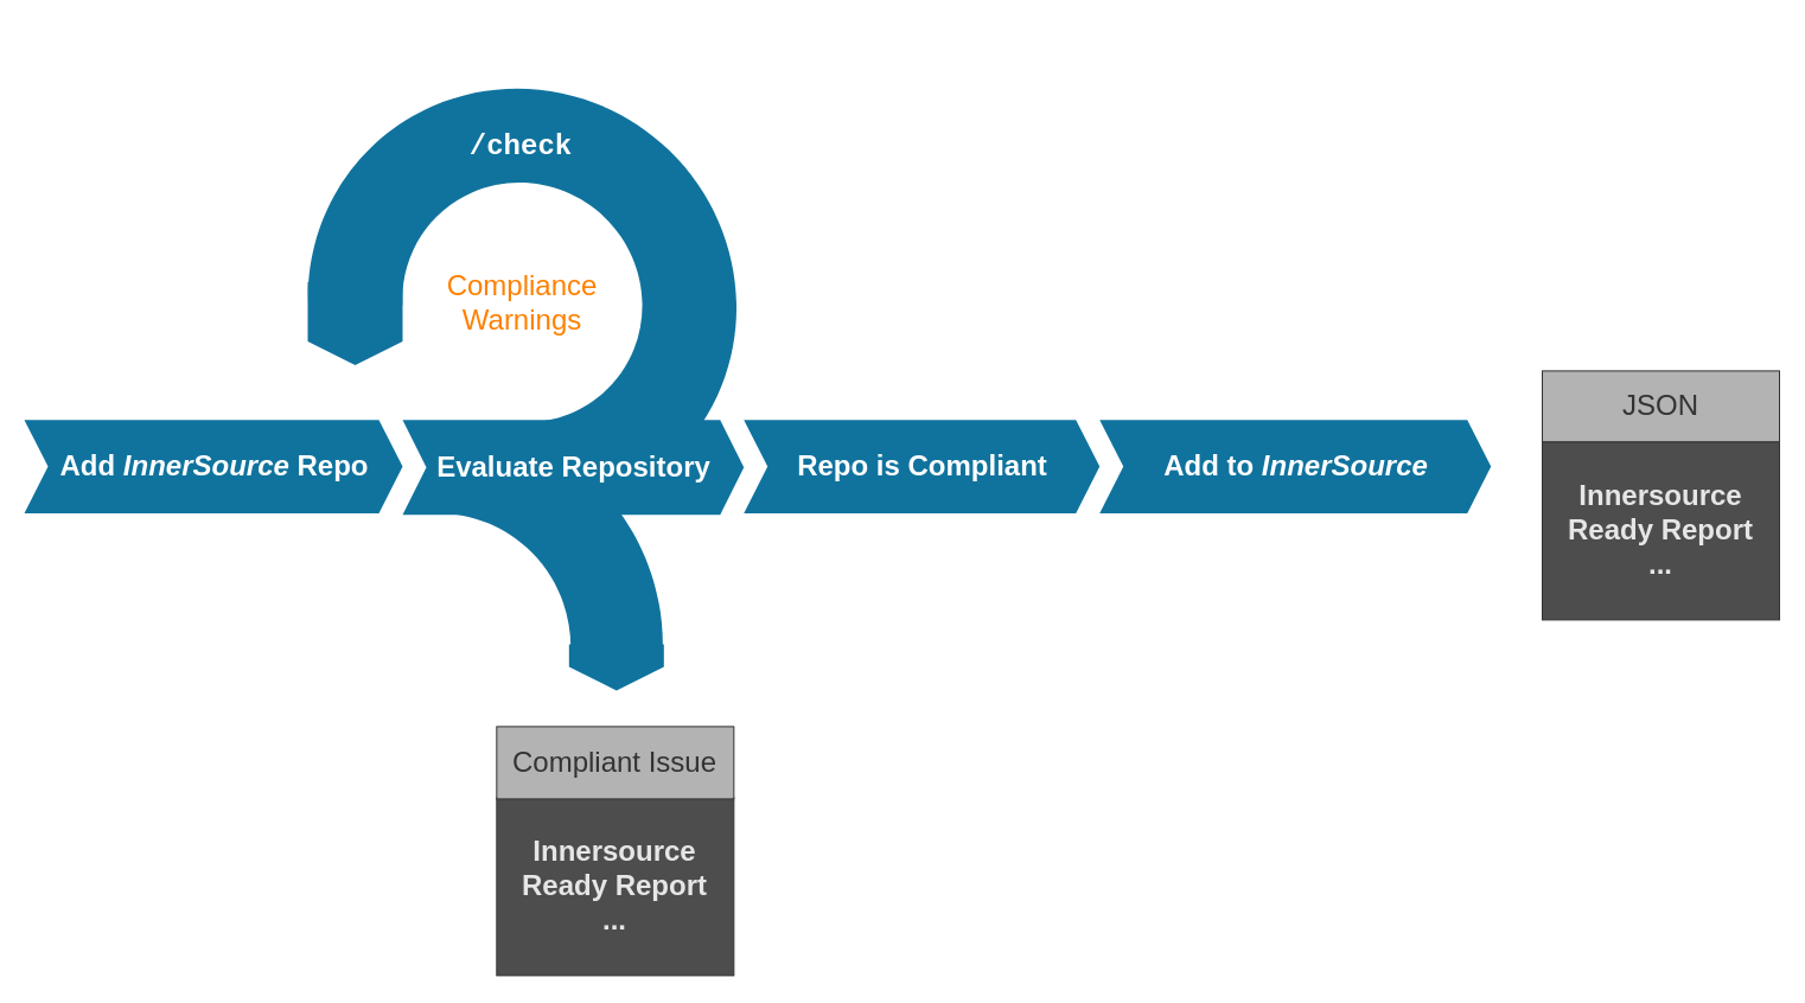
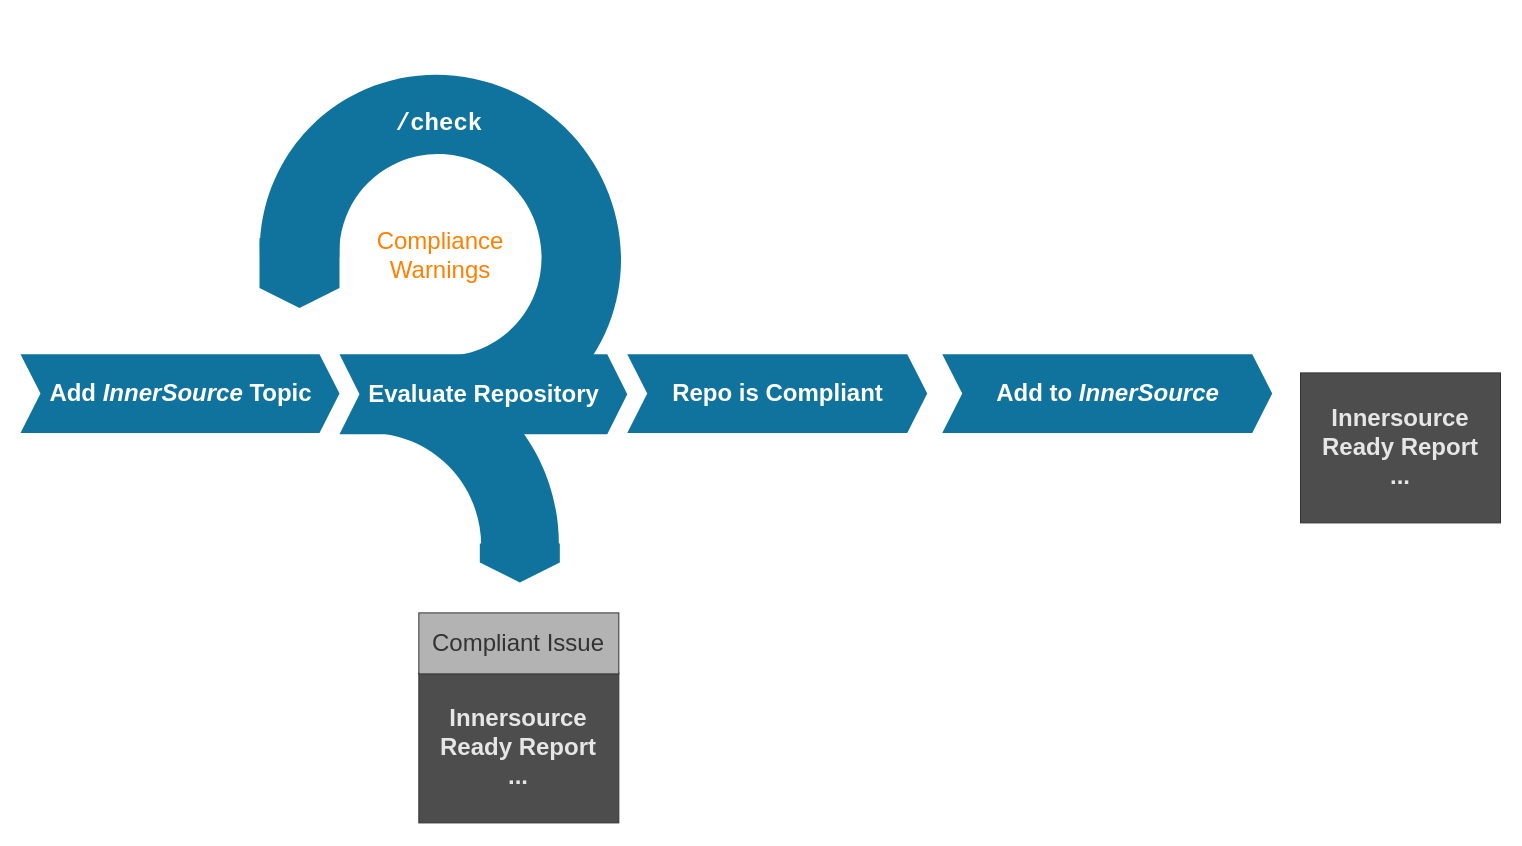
- <mxCell id="6" value="&lt;font color=&quot;#333333&quot; style=&quot;font-size: 24px;&quot;&gt;JSON&lt;/font&gt;" style="rounded=0;whiteSpace=wrap;html=1;labelBackgroundColor=none;fontColor=#E6E6E6;strokeColor=#333333;fillColor=#B3B3B3;fontSize=24;" parent="1" vertex="1"><mxGeometry x="1300" y="260.4" width="200" height="60" as="geometry" /></mxCell>
- <mxCell id="13" value="Add&amp;nbsp;&lt;i style=&quot;font-size: 24px;&quot;&gt;InnerSource&amp;nbsp;&lt;/i&gt;Repo" style="html=1;shape=mxgraph.infographic.ribbonSimple;notch1=20;notch2=20;fillColor=#10739E;strokeColor=none;align=center;verticalAlign=middle;fontColor=#ffffff;fontSize=24;fontStyle=1;" parent="1" vertex="1"><mxGeometry x="20" y="301.82" width="319" height="78.58" as="geometry" /></mxCell>
+ <mxCell id="13" value="Add&amp;nbsp;&lt;i style=&quot;font-size: 24px;&quot;&gt;InnerSource&amp;nbsp;&lt;/i&gt;Topic" style="html=1;shape=mxgraph.infographic.ribbonSimple;notch1=20;notch2=20;fillColor=#10739E;strokeColor=none;align=center;verticalAlign=middle;fontColor=#ffffff;fontSize=24;fontStyle=1;" parent="1" vertex="1"><mxGeometry x="20" y="301.82" width="319" height="78.58" as="geometry" /></mxCell>
- <mxCell id="5" value="Add to &lt;i style=&quot;font-size: 24px;&quot;&gt;InnerSource&lt;/i&gt;" style="html=1;shape=mxgraph.infographic.ribbonSimple;notch1=20;notch2=20;fillColor=#10739E;strokeColor=none;align=center;verticalAlign=middle;fontColor=#ffffff;fontSize=24;fontStyle=1;" parent="1" vertex="1"><mxGeometry x="926.75" y="301.82" width="330" height="78.58" as="geometry" /></mxCell>
+ <mxCell id="5" value="Add to &lt;i style=&quot;font-size: 24px;&quot;&gt;InnerSource&lt;/i&gt;" style="html=1;shape=mxgraph.infographic.ribbonSimple;notch1=20;notch2=20;fillColor=#10739E;strokeColor=none;align=center;verticalAlign=middle;fontColor=#ffffff;fontSize=24;fontStyle=1;" parent="1" vertex="1"><mxGeometry x="941.75" y="301.82" width="330" height="78.58" as="geometry" /></mxCell>
